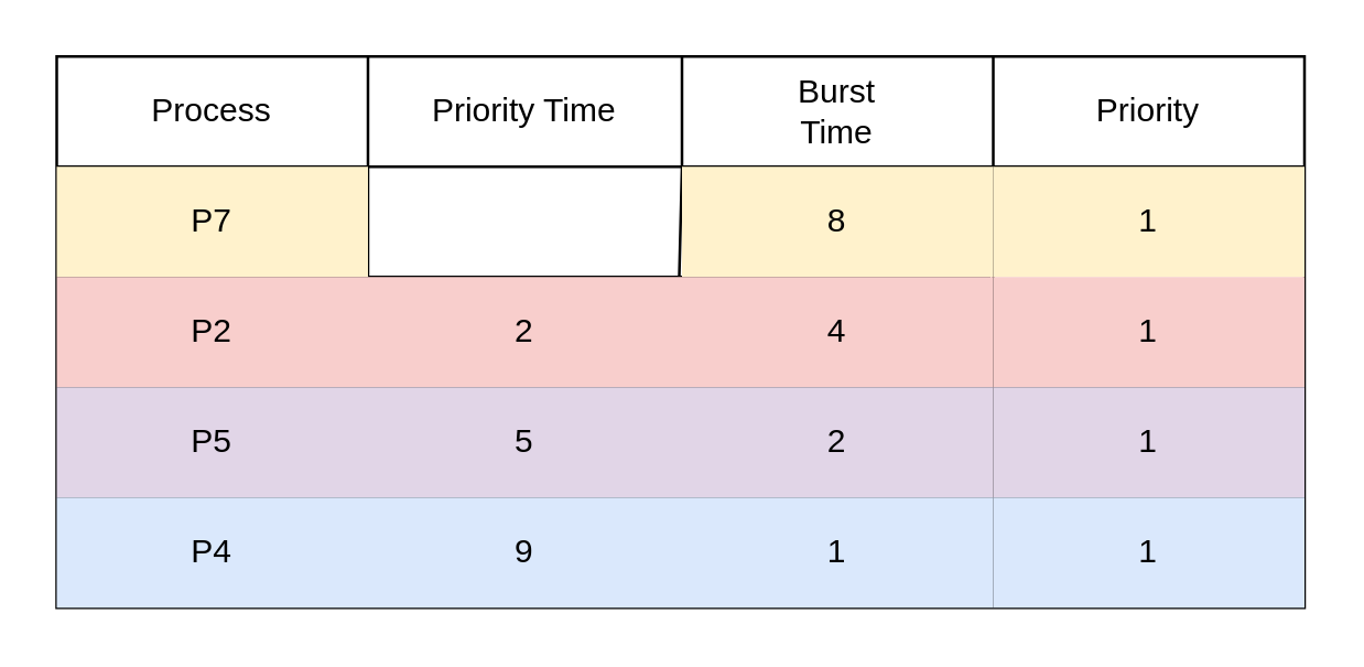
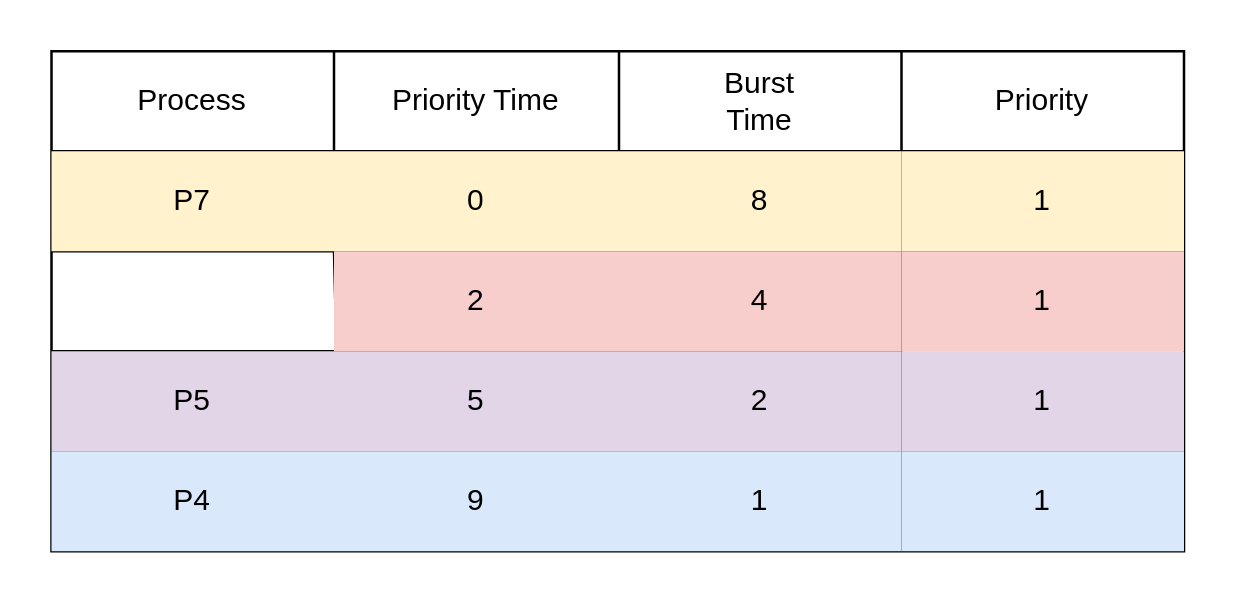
+ <mxCell id="10" value="0" style="shape=partialRectangle;html=1;whiteSpace=wrap;connectable=0;overflow=hidden;fillColor=#fff2cc;top=0;left=0;bottom=0;right=0;strokeColor=#d6b656;" vertex="1" parent="8"><mxGeometry x="113" width="114" height="40" as="geometry" /></mxCell>
- <mxCell id="14" value="P2" style="shape=partialRectangle;html=1;whiteSpace=wrap;connectable=0;overflow=hidden;fillColor=#f8cecc;top=0;left=0;bottom=0;right=0;strokeColor=#b85450;" vertex="1" parent="13"><mxGeometry width="113" height="40" as="geometry" /></mxCell>
